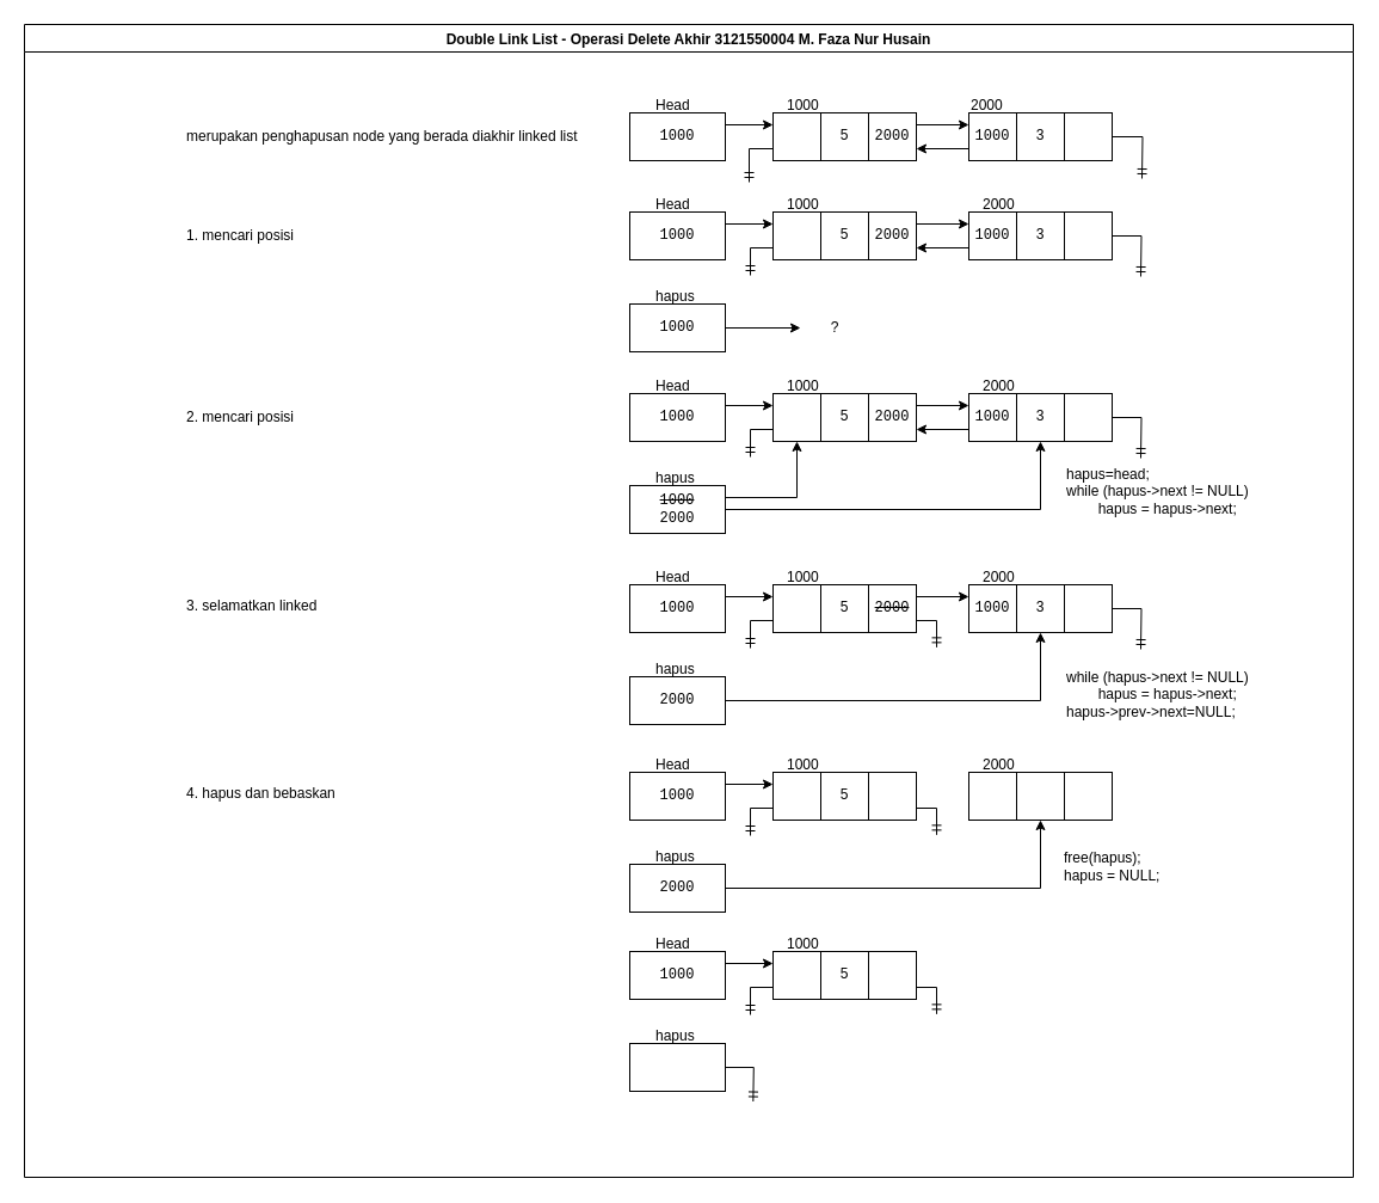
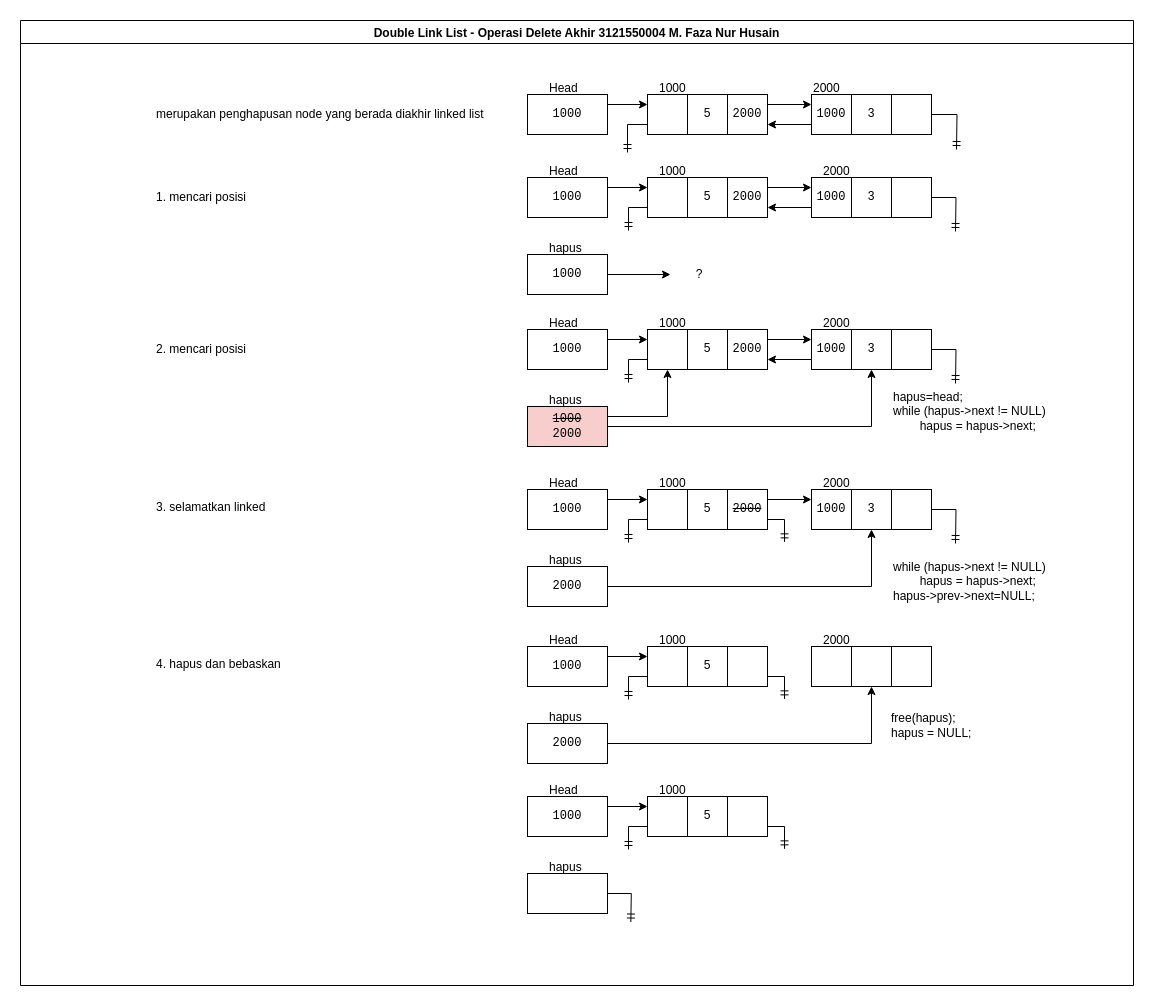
- <mxCell id="61" value="&lt;strike&gt;1000&lt;/strike&gt;&lt;br&gt;2000" style="rounded=0;html=1;fontFamily=Courier New;whiteSpace=wrap;shadow=0;" vertex="1" parent="2"><mxGeometry x="507" y="386" width="80" height="40" as="geometry" /></mxCell>
+ <mxCell id="61" value="&lt;strike&gt;1000&lt;/strike&gt;&lt;br&gt;2000" style="rounded=0;html=1;fontFamily=Courier New;whiteSpace=wrap;shadow=0;fillColor=#f8cecc;" vertex="1" parent="2"><mxGeometry x="507" y="386" width="80" height="40" as="geometry" /></mxCell>
